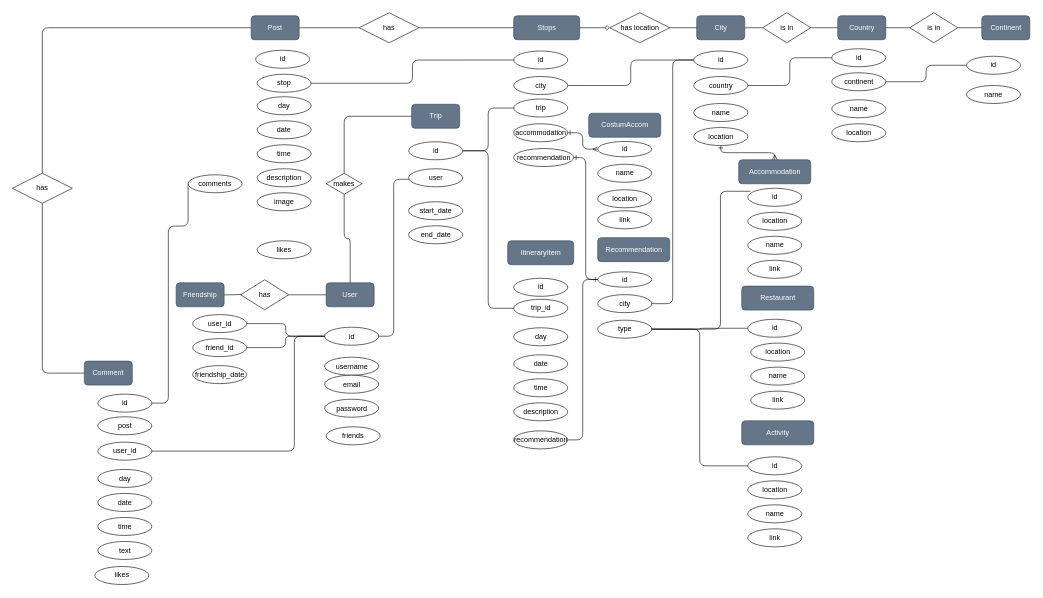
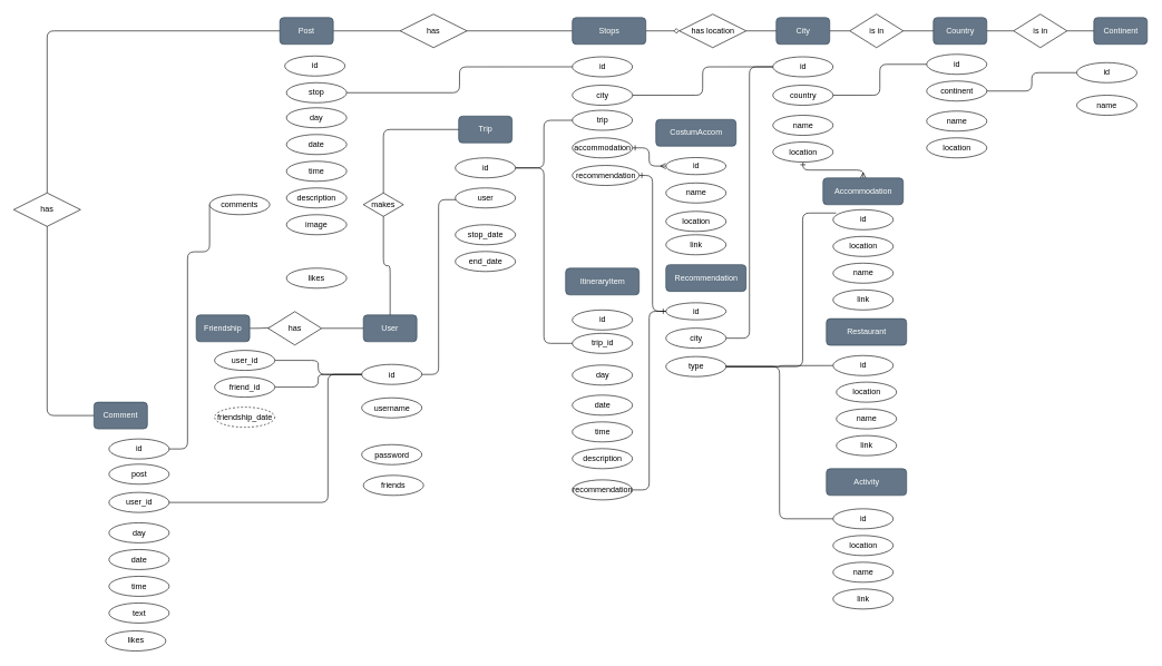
- <mxCell id="122" value="CostumAccom" style="rounded=1;whiteSpace=wrap;html=1;fillColor=#647687;fontColor=#ffffff;strokeColor=#314354;" vertex="1" parent="1"><mxGeometry x="980.5" y="188" width="120" height="40" as="geometry" /></mxCell>
+ <mxCell id="122" value="CostumAccom" style="rounded=1;whiteSpace=wrap;html=1;fillColor=#647687;fontColor=#ffffff;strokeColor=#314354;" vertex="1" parent="1"><mxGeometry x="980.5" y="178" width="120" height="40" as="geometry" /></mxCell>
- <mxCell id="40" value="start_date" style="ellipse;whiteSpace=wrap;html=1;" vertex="1" parent="1"><mxGeometry x="680.5" y="335.5" width="90" height="30" as="geometry" /></mxCell>
+ <mxCell id="40" value="stop_date" style="ellipse;whiteSpace=wrap;html=1;" vertex="1" parent="1"><mxGeometry x="680.5" y="335.5" width="90" height="30" as="geometry" /></mxCell>
- <mxCell id="107" value="friendship_date" style="ellipse;whiteSpace=wrap;html=1;" vertex="1" parent="1"><mxGeometry x="320.5" y="608.5" width="90" height="30" as="geometry" /></mxCell>
+ <mxCell id="107" value="friendship_date" style="ellipse;whiteSpace=wrap;html=1;dashed=1;" vertex="1" parent="1"><mxGeometry x="320.5" y="608.5" width="90" height="30" as="geometry" /></mxCell>
- <mxCell id="29" value="email" style="ellipse;whiteSpace=wrap;html=1;" vertex="1" parent="1"><mxGeometry x="540.5" y="624.5" width="90" height="30" as="geometry" /></mxCell>
